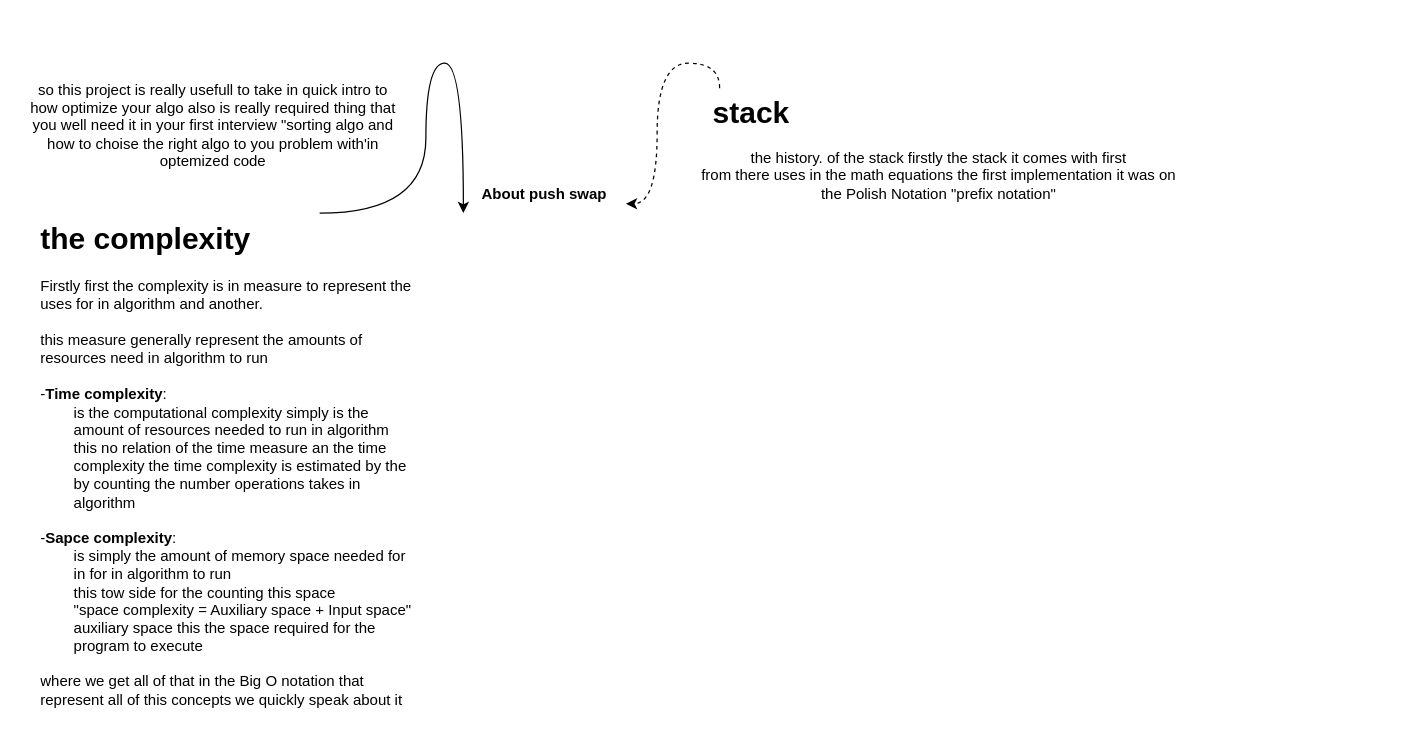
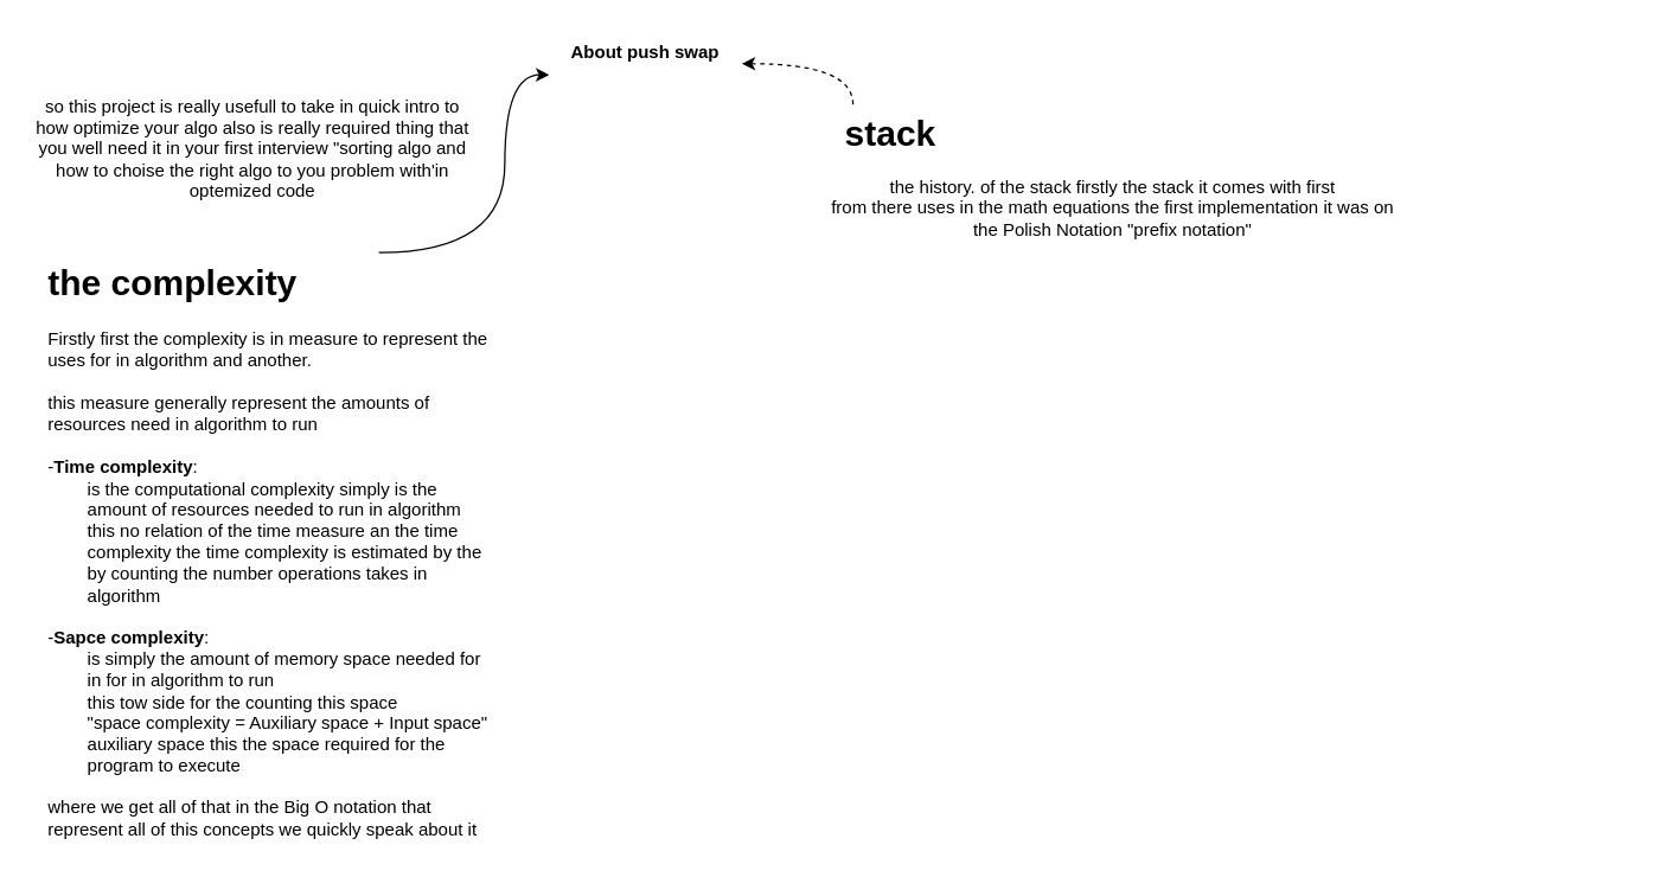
- <mxCell id="2" value="&lt;b&gt;About push swap&lt;/b&gt;" style="text;html=1;align=center;verticalAlign=middle;whiteSpace=wrap;rounded=0;" vertex="1" parent="1"><mxGeometry x="370" y="140" width="130" height="30" as="geometry" /></mxCell>
+ <mxCell id="2" value="&lt;b&gt;About push swap&lt;/b&gt;" style="text;html=1;align=center;verticalAlign=middle;whiteSpace=wrap;rounded=0;" vertex="1" parent="1"><mxGeometry x="370" y="20" width="130" height="30" as="geometry" /></mxCell>
